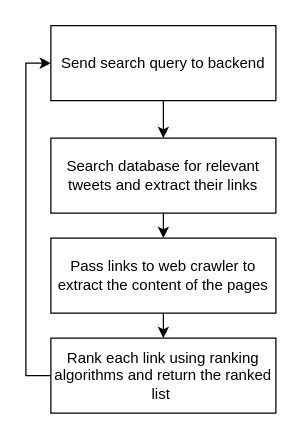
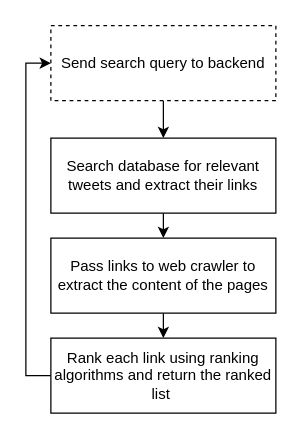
- <mxCell id="3" value="Send search query to backend" style="rounded=0;whiteSpace=wrap;html=1;" vertex="1" parent="1"><mxGeometry x="40" y="20" width="180" height="60" as="geometry" /></mxCell>
+ <mxCell id="3" value="Send search query to backend" style="rounded=0;whiteSpace=wrap;html=1;dashed=1;" vertex="1" parent="1"><mxGeometry x="40" y="20" width="180" height="60" as="geometry" /></mxCell>
